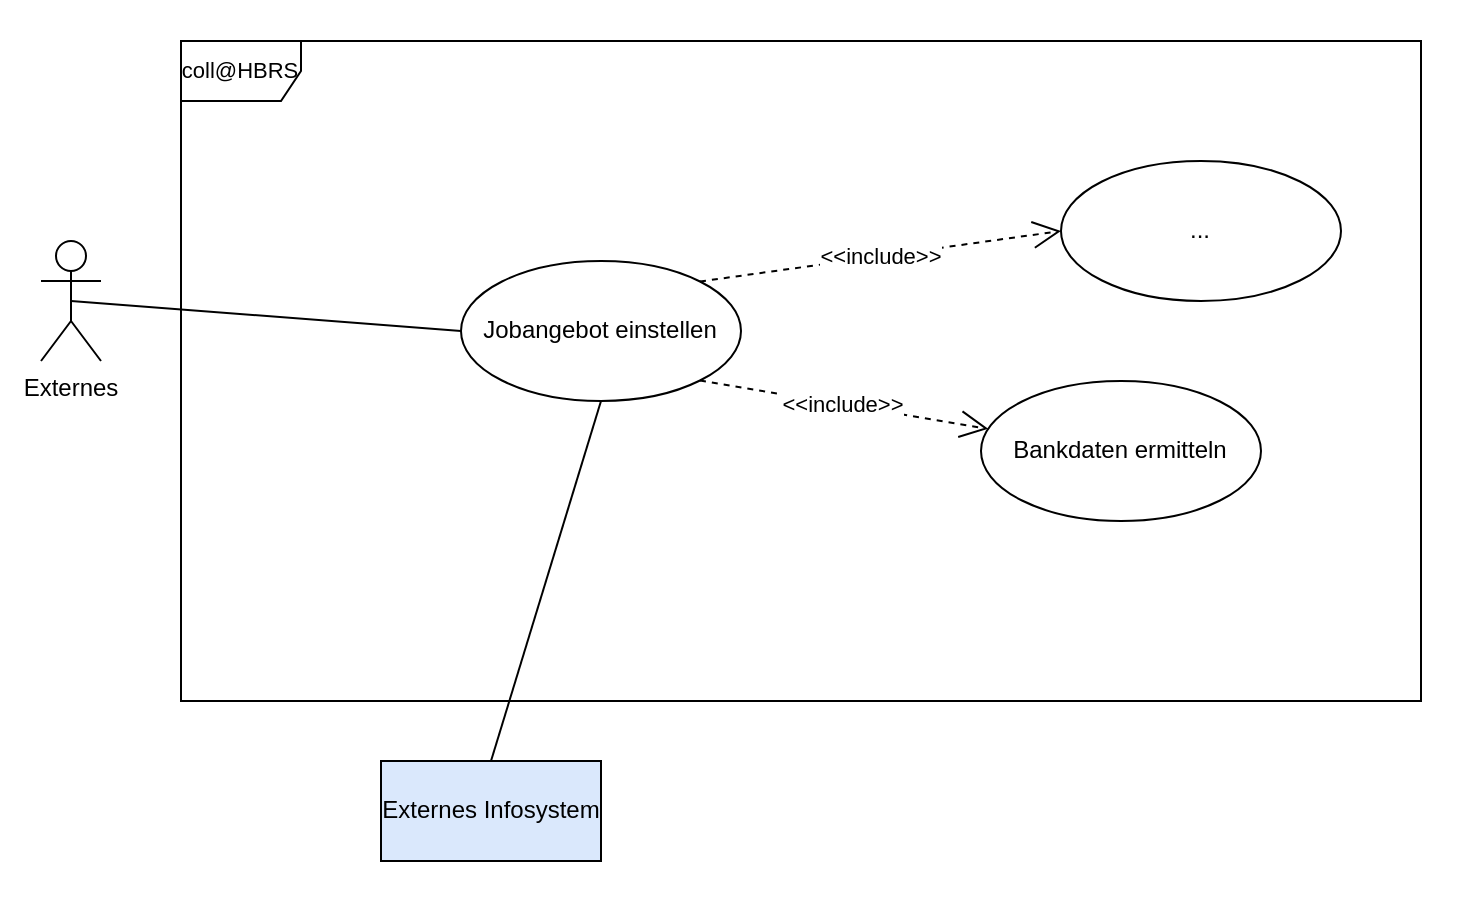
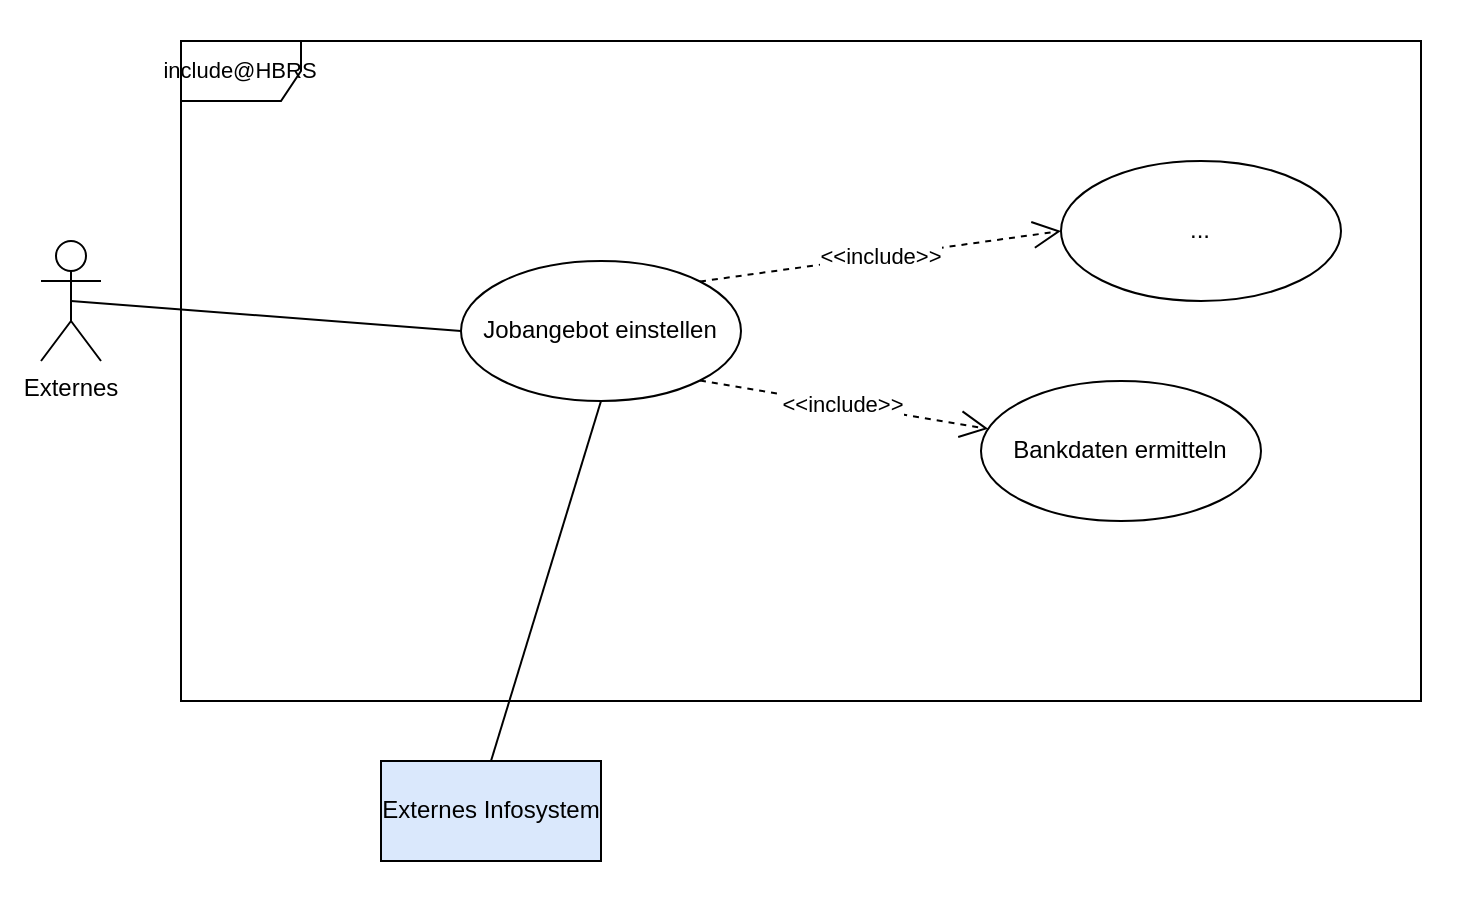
- <mxCell id="11" value="&lt;font style=&quot;font-size: 11px&quot;&gt;coll@HBRS&lt;/font&gt;" style="shape=umlFrame;whiteSpace=wrap;html=1;" parent="1" vertex="1"><mxGeometry x="90" y="20" width="620" height="330" as="geometry" /></mxCell>
+ <mxCell id="11" value="&lt;font style=&quot;font-size: 11px&quot;&gt;include@HBRS&lt;/font&gt;" style="shape=umlFrame;whiteSpace=wrap;html=1;" parent="1" vertex="1"><mxGeometry x="90" y="20" width="620" height="330" as="geometry" /></mxCell>
